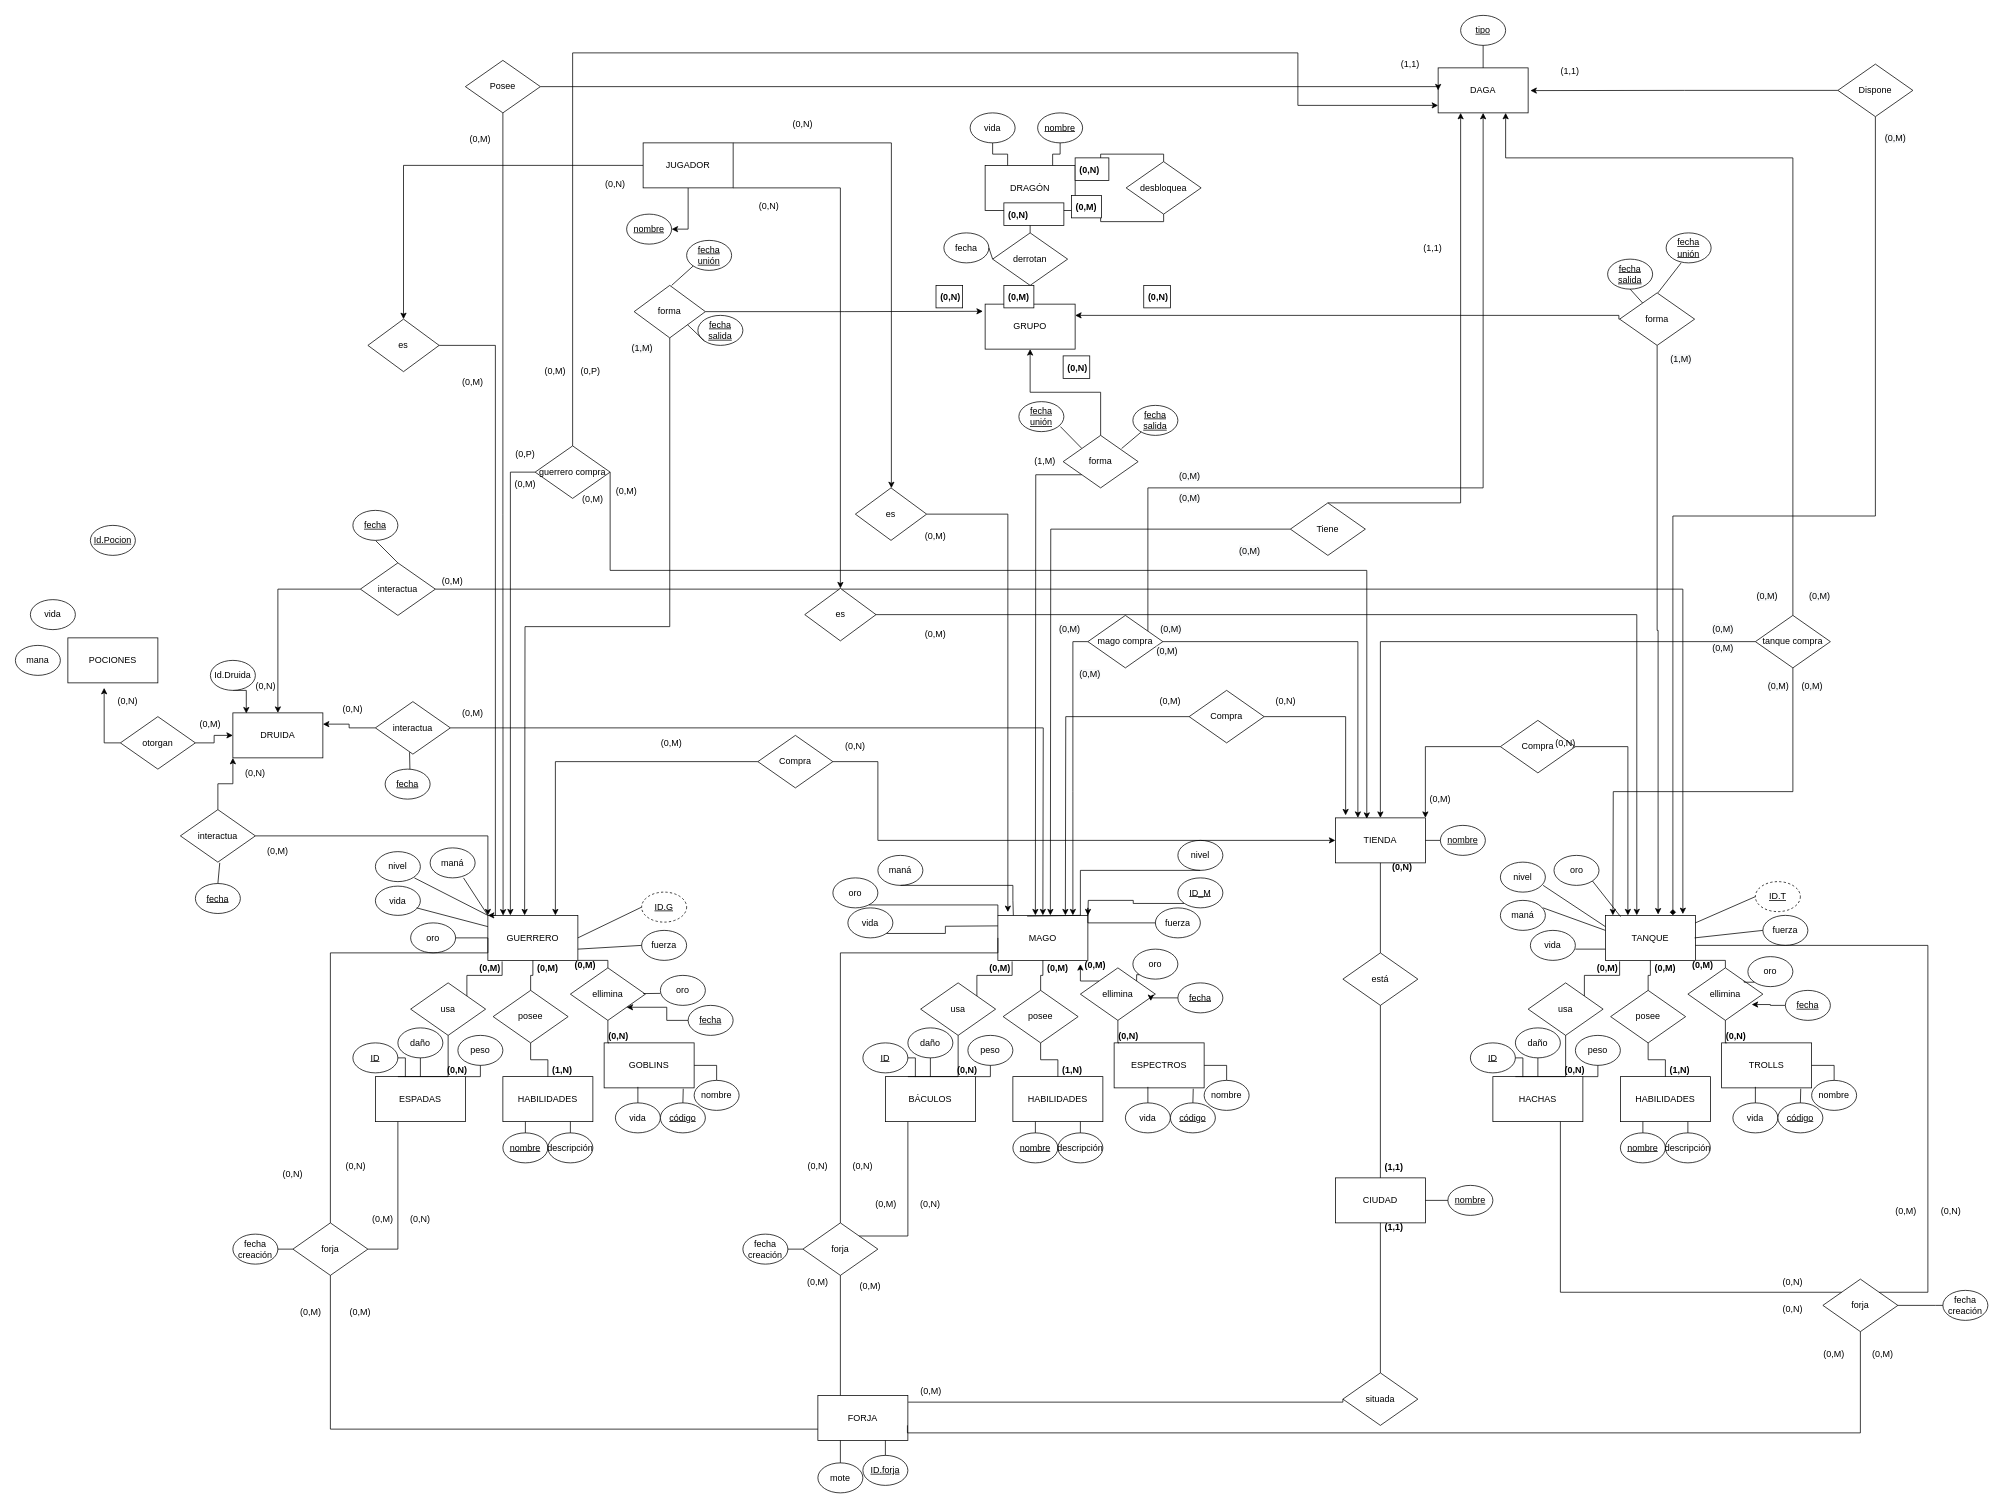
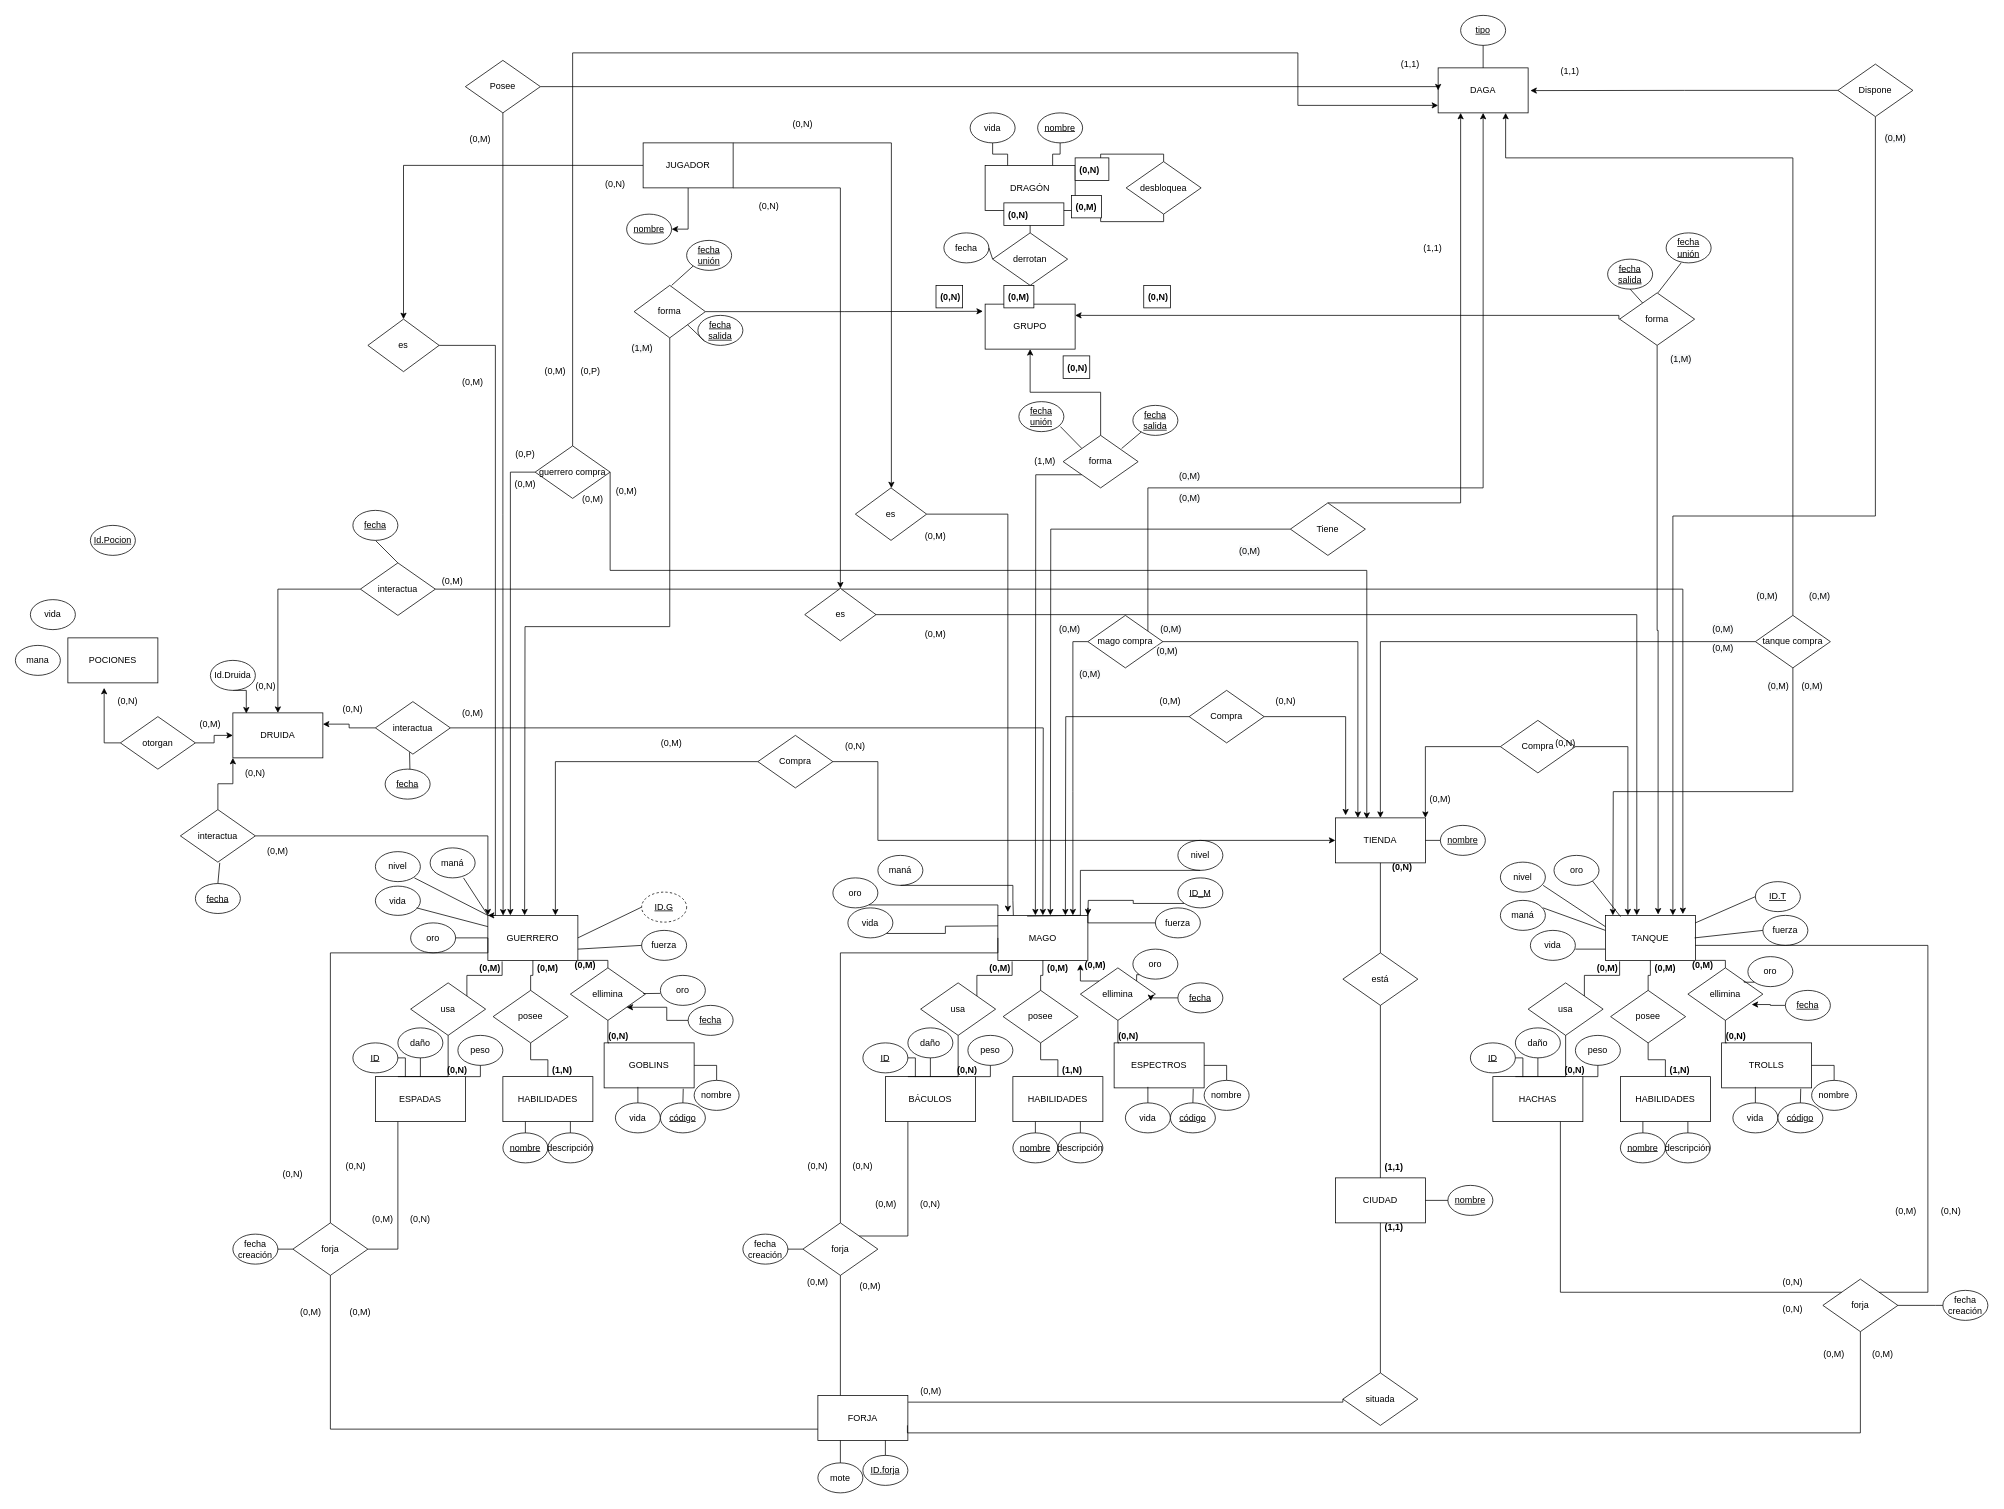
- <mxCell id="107" value="&lt;u&gt;ID.T&lt;/u&gt;" style="ellipse;whiteSpace=wrap;html=1;dashed=1;" parent="1" vertex="1"><mxGeometry x="2340" y="1175" width="60" height="40" as="geometry" /></mxCell>
+ <mxCell id="107" value="&lt;u&gt;ID.T&lt;/u&gt;" style="ellipse;whiteSpace=wrap;html=1;" parent="1" vertex="1"><mxGeometry x="2340" y="1175" width="60" height="40" as="geometry" /></mxCell>
- <mxCell id="206" style="edgeStyle=orthogonalEdgeStyle;rounded=0;orthogonalLoop=1;jettySize=auto;html=1;exitX=0.5;exitY=1;exitDx=0;exitDy=0;entryX=0.75;entryY=0;entryDx=0;entryDy=0;endArrow=diamond;" parent="1" source="207" target="99" edge="1"><mxGeometry relative="1" as="geometry" /></mxCell>
+ <mxCell id="206" style="edgeStyle=orthogonalEdgeStyle;rounded=0;orthogonalLoop=1;jettySize=auto;html=1;exitX=0.5;exitY=1;exitDx=0;exitDy=0;entryX=0.75;entryY=0;entryDx=0;entryDy=0;" parent="1" source="207" target="99" edge="1"><mxGeometry relative="1" as="geometry" /></mxCell>
